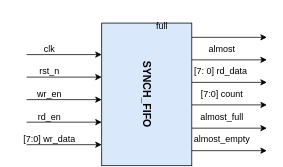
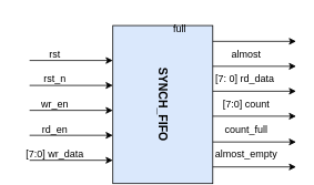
- <mxCell id="8" value="clk" style="text;html=1;align=center;verticalAlign=middle;resizable=0;points=[];autosize=1;strokeColor=none;fillColor=none;" parent="1" vertex="1"><mxGeometry x="45" y="50" width="40" height="30" as="geometry" /></mxCell>
+ <mxCell id="8" value="rst" style="text;html=1;align=center;verticalAlign=middle;resizable=0;points=[];autosize=1;strokeColor=none;fillColor=none;" parent="1" vertex="1"><mxGeometry x="45" y="50" width="40" height="30" as="geometry" /></mxCell>
- <mxCell id="23" value="almost_full" style="text;html=1;align=center;verticalAlign=middle;resizable=0;points=[];autosize=1;strokeColor=none;fillColor=none;" vertex="1" parent="1"><mxGeometry x="255" y="140" width="80" height="30" as="geometry" /></mxCell>
+ <mxCell id="23" value="count_full" style="text;html=1;align=center;verticalAlign=middle;resizable=0;points=[];autosize=1;strokeColor=none;fillColor=none;" vertex="1" parent="1"><mxGeometry x="255" y="140" width="80" height="30" as="geometry" /></mxCell>
